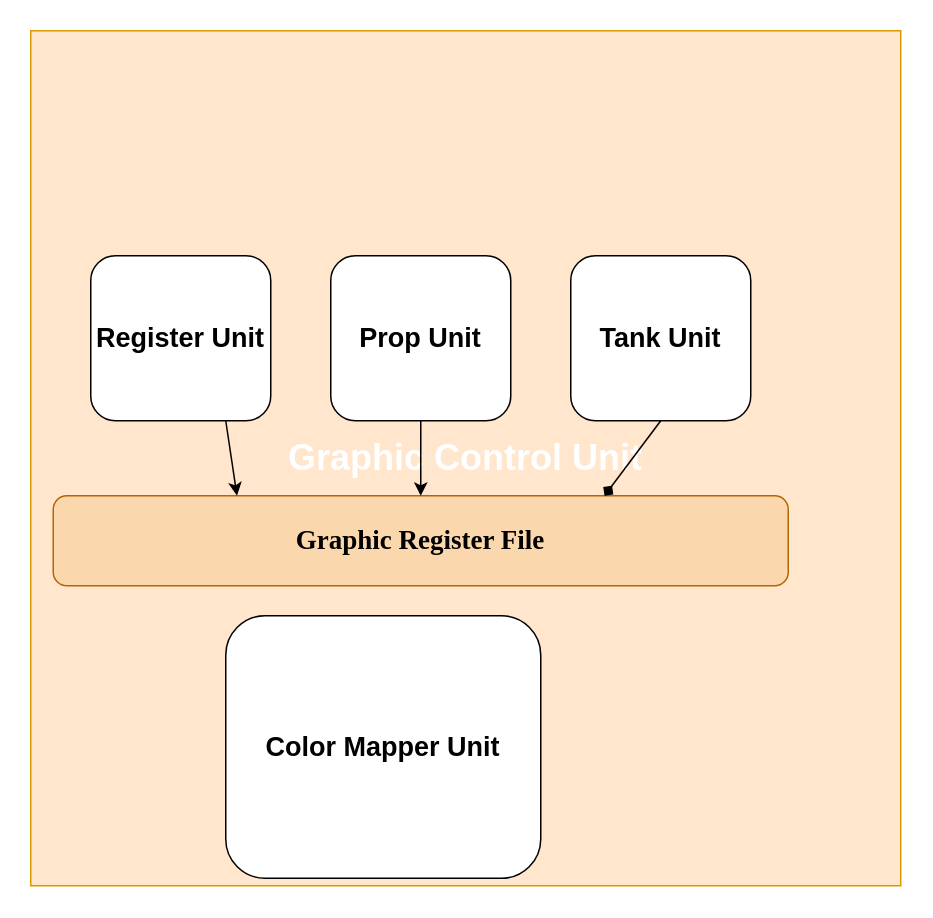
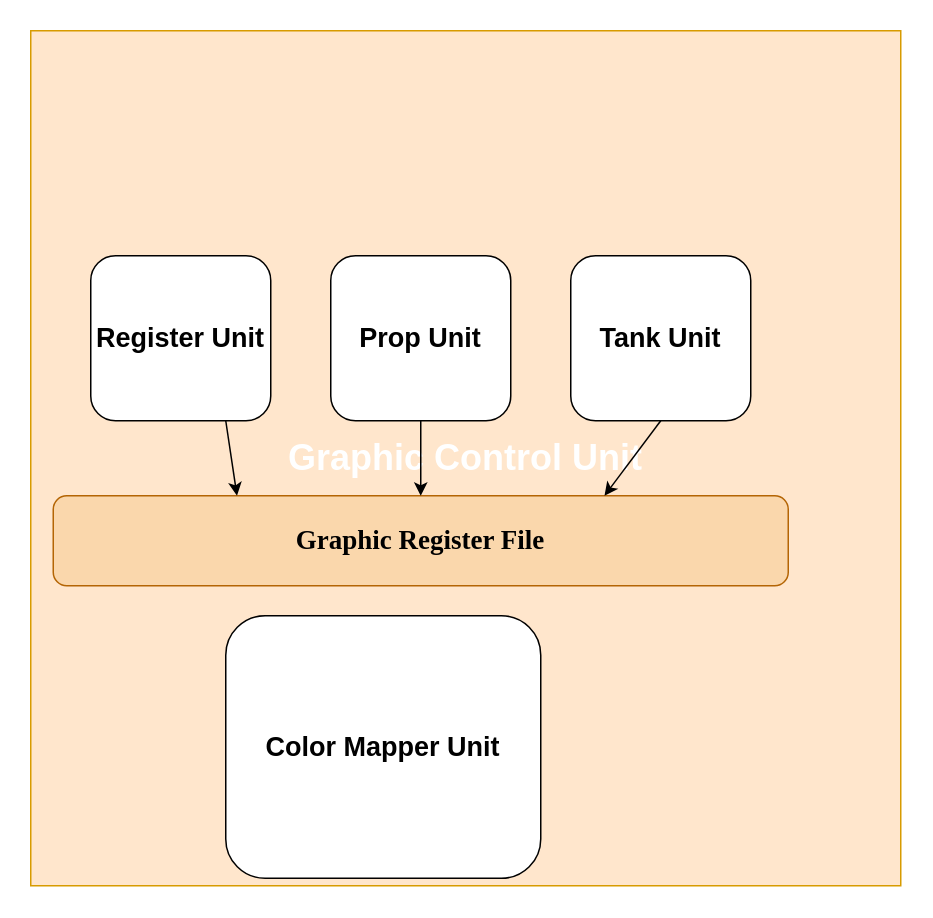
- <mxCell id="9" value="" style="endArrow=diamond;html=1;rounded=0;exitX=0.5;exitY=1;exitDx=0;exitDy=0;entryX=0.75;entryY=0;entryDx=0;entryDy=0;" edge="1" parent="1" source="4" target="7"><mxGeometry width="50" height="50" relative="1" as="geometry"><mxPoint x="400" y="160" as="sourcePoint" /><mxPoint x="450" y="110" as="targetPoint" /></mxGeometry></mxCell>
+ <mxCell id="9" value="" style="endArrow=classic;html=1;rounded=0;exitX=0.5;exitY=1;exitDx=0;exitDy=0;entryX=0.75;entryY=0;entryDx=0;entryDy=0;" edge="1" parent="1" source="4" target="7"><mxGeometry width="50" height="50" relative="1" as="geometry"><mxPoint x="400" y="160" as="sourcePoint" /><mxPoint x="450" y="110" as="targetPoint" /></mxGeometry></mxCell>
